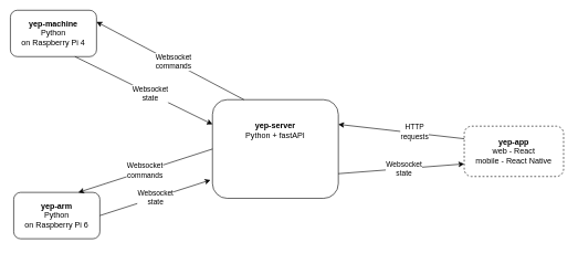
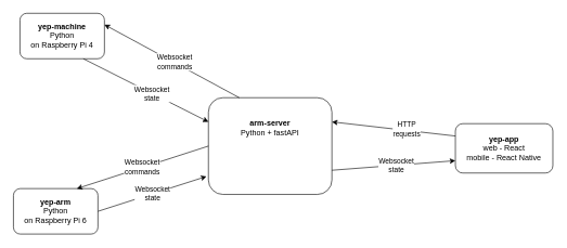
- <mxCell id="2" value="&lt;b&gt;yep-machine&lt;/b&gt;&lt;br&gt;Python&lt;br&gt;on Raspberry Pi 4" style="rounded=1;whiteSpace=wrap;html=1;" vertex="1" parent="1"><mxGeometry x="15" y="15" width="130" height="70" as="geometry" /></mxCell>
+ <mxCell id="2" value="&lt;b&gt;yep-machine&lt;/b&gt;&lt;br&gt;Python&lt;br&gt;on Raspberry Pi 4" style="rounded=1;whiteSpace=wrap;html=1;" vertex="1" parent="1"><mxGeometry x="30" y="20" width="130" height="70" as="geometry" /></mxCell>
- <mxCell id="5" value="&lt;b&gt;yep-server&lt;/b&gt;&lt;br&gt;Python + fastAPI&lt;br&gt;&lt;br&gt;&lt;br&gt;&lt;br&gt;&lt;br&gt;" style="rounded=1;whiteSpace=wrap;html=1;" vertex="1" parent="1"><mxGeometry x="320" y="150" width="190" height="149" as="geometry" /></mxCell>
+ <mxCell id="5" value="&lt;b&gt;arm-server&lt;/b&gt;&lt;br&gt;Python + fastAPI&lt;br&gt;&lt;br&gt;&lt;br&gt;&lt;br&gt;&lt;br&gt;" style="rounded=1;whiteSpace=wrap;html=1;" vertex="1" parent="1"><mxGeometry x="320" y="150" width="190" height="149" as="geometry" /></mxCell>
- <mxCell id="4" value="&lt;b&gt;yep-app&lt;br&gt;&lt;/b&gt;web - React&lt;br&gt;mobile - React Native" style="rounded=1;whiteSpace=wrap;html=1;dashed=1;" vertex="1" parent="1"><mxGeometry x="700" y="190" width="150" height="76" as="geometry" /></mxCell>
+ <mxCell id="4" value="&lt;b&gt;yep-app&lt;br&gt;&lt;/b&gt;web - React&lt;br&gt;mobile - React Native" style="rounded=1;whiteSpace=wrap;html=1;" vertex="1" parent="1"><mxGeometry x="700" y="190" width="150" height="76" as="geometry" /></mxCell>
